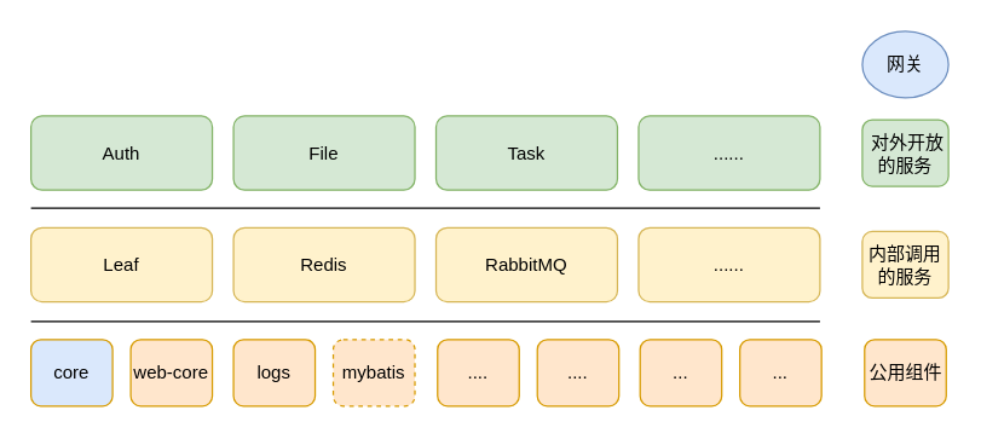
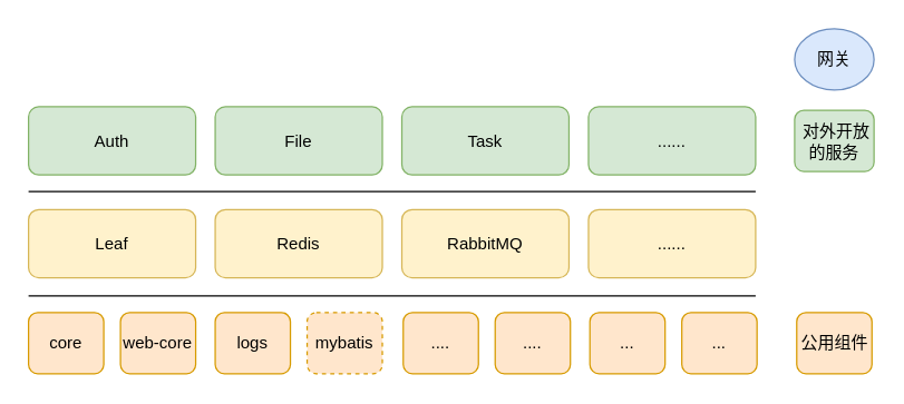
- <mxCell id="13" value="内部调用的服务" style="rounded=1;whiteSpace=wrap;html=1;fillColor=#fff2cc;strokeColor=#d6b656;" parent="1" vertex="1"><mxGeometry x="570" y="152.5" width="57" height="44" as="geometry" /></mxCell>
- <mxCell id="14" value="core" style="rounded=1;whiteSpace=wrap;html=1;fillColor=#dae8fc;strokeColor=#d79b00;" parent="1" vertex="1"><mxGeometry x="20" y="224" width="54" height="44" as="geometry" /></mxCell>
+ <mxCell id="14" value="core" style="rounded=1;whiteSpace=wrap;html=1;fillColor=#ffe6cc;strokeColor=#d79b00;" parent="1" vertex="1"><mxGeometry x="20" y="224" width="54" height="44" as="geometry" /></mxCell>
